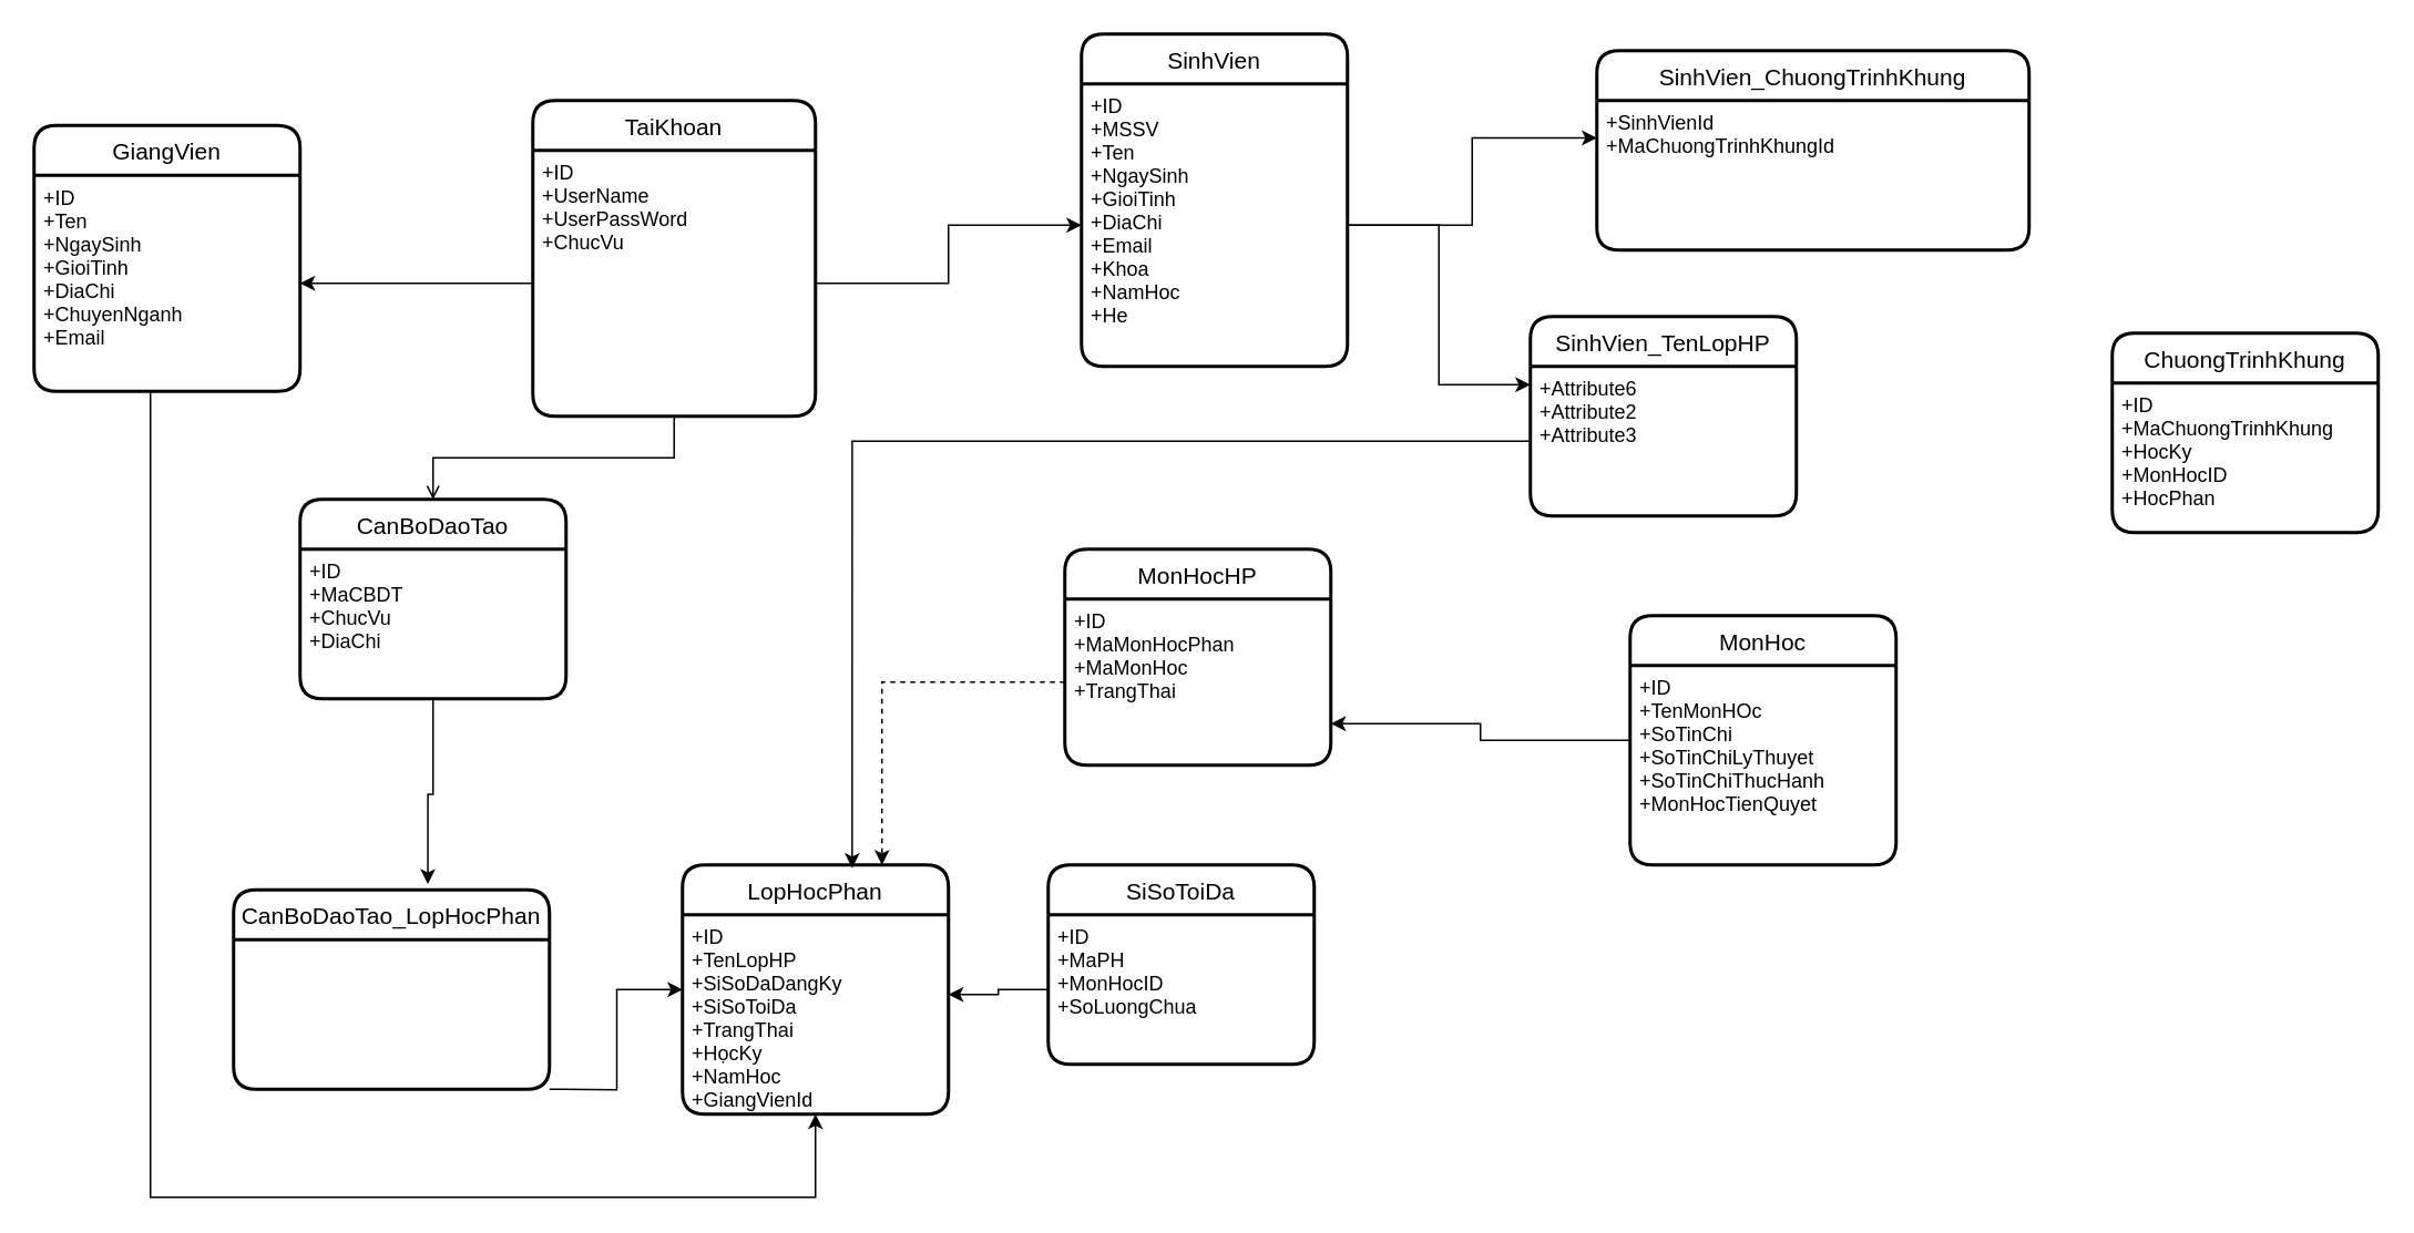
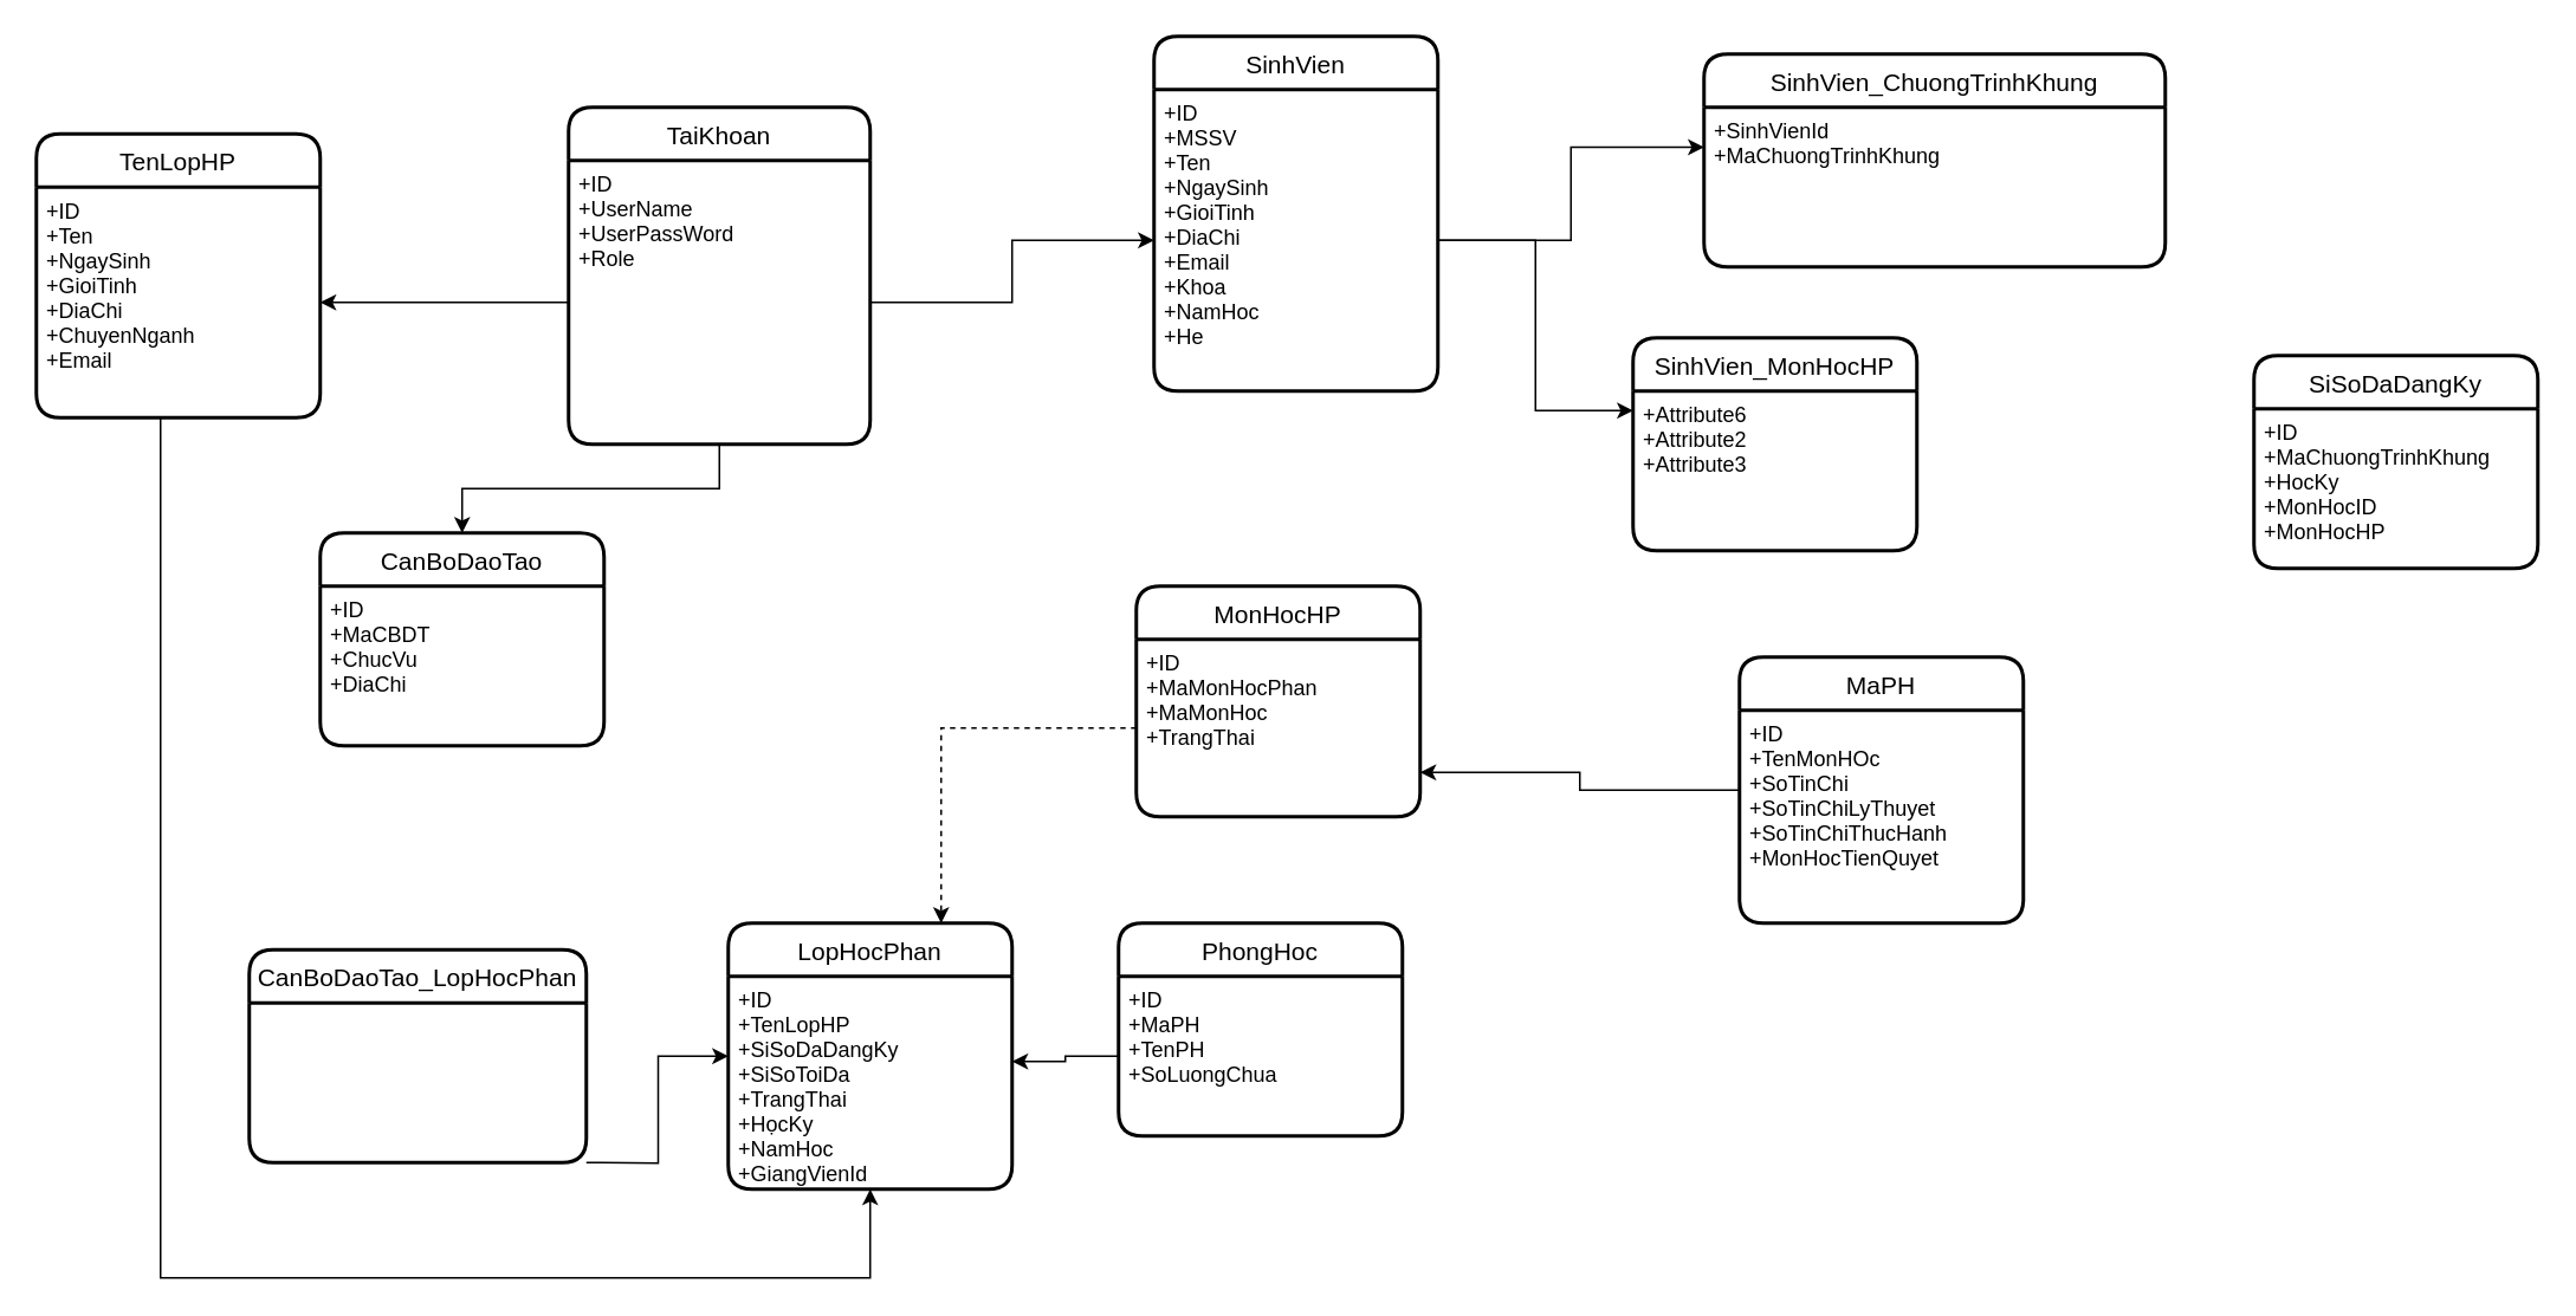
- <mxCell id="35" value="+SinhVienId&#10;+MaChuongTrinhKhungId " style="align=left;strokeColor=none;fillColor=none;spacingLeft=4;fontSize=12;verticalAlign=top;resizable=0;rotatable=0;part=1;" parent="34" vertex="1"><mxGeometry y="30" width="260" height="90" as="geometry" /></mxCell>
+ <mxCell id="35" value="+SinhVienId&#10;+MaChuongTrinhKhung " style="align=left;strokeColor=none;fillColor=none;spacingLeft=4;fontSize=12;verticalAlign=top;resizable=0;rotatable=0;part=1;" parent="34" vertex="1"><mxGeometry y="30" width="260" height="90" as="geometry" /></mxCell>
- <mxCell id="7" value="GiangVien" style="swimlane;childLayout=stackLayout;horizontal=1;startSize=30;horizontalStack=0;rounded=1;fontSize=14;fontStyle=0;strokeWidth=2;resizeParent=0;resizeLast=1;shadow=0;dashed=0;align=center;" parent="1" vertex="1"><mxGeometry x="20" y="75" width="160" height="160" as="geometry" /></mxCell>
+ <mxCell id="7" value="TenLopHP" style="swimlane;childLayout=stackLayout;horizontal=1;startSize=30;horizontalStack=0;rounded=1;fontSize=14;fontStyle=0;strokeWidth=2;resizeParent=0;resizeLast=1;shadow=0;dashed=0;align=center;" parent="1" vertex="1"><mxGeometry x="20" y="75" width="160" height="160" as="geometry" /></mxCell>
- <mxCell id="4" value="+ID&#10;+UserName&#10;+UserPassWord&#10;+ChucVu" style="align=left;strokeColor=none;fillColor=none;spacingLeft=4;fontSize=12;verticalAlign=top;resizable=0;rotatable=0;part=1;" parent="3" vertex="1"><mxGeometry y="30" width="170" height="160" as="geometry" /></mxCell>
+ <mxCell id="4" value="+ID&#10;+UserName&#10;+UserPassWord&#10;+Role" style="align=left;strokeColor=none;fillColor=none;spacingLeft=4;fontSize=12;verticalAlign=top;resizable=0;rotatable=0;part=1;" parent="3" vertex="1"><mxGeometry y="30" width="170" height="160" as="geometry" /></mxCell>
- <mxCell id="11" value="SinhVien_TenLopHP" style="swimlane;childLayout=stackLayout;horizontal=1;startSize=30;horizontalStack=0;rounded=1;fontSize=14;fontStyle=0;strokeWidth=2;resizeParent=0;resizeLast=1;shadow=0;dashed=0;align=center;" parent="1" vertex="1"><mxGeometry x="920" y="190" width="160" height="120" as="geometry" /></mxCell>
+ <mxCell id="11" value="SinhVien_MonHocHP" style="swimlane;childLayout=stackLayout;horizontal=1;startSize=30;horizontalStack=0;rounded=1;fontSize=14;fontStyle=0;strokeWidth=2;resizeParent=0;resizeLast=1;shadow=0;dashed=0;align=center;" parent="1" vertex="1"><mxGeometry x="920" y="190" width="160" height="120" as="geometry" /></mxCell>
- <mxCell id="19" value="ChuongTrinhKhung" style="swimlane;childLayout=stackLayout;horizontal=1;startSize=30;horizontalStack=0;rounded=1;fontSize=14;fontStyle=0;strokeWidth=2;resizeParent=0;resizeLast=1;shadow=0;dashed=0;align=center;" parent="1" vertex="1"><mxGeometry x="1270" y="200" width="160" height="120" as="geometry" /></mxCell>
+ <mxCell id="19" value="SiSoDaDangKy" style="swimlane;childLayout=stackLayout;horizontal=1;startSize=30;horizontalStack=0;rounded=1;fontSize=14;fontStyle=0;strokeWidth=2;resizeParent=0;resizeLast=1;shadow=0;dashed=0;align=center;" parent="1" vertex="1"><mxGeometry x="1270" y="200" width="160" height="120" as="geometry" /></mxCell>
- <mxCell id="20" value="+ID&#10;+MaChuongTrinhKhung&#10;+HocKy&#10;+MonHocID&#10;+HocPhan" style="align=left;strokeColor=none;fillColor=none;spacingLeft=4;fontSize=12;verticalAlign=top;resizable=0;rotatable=0;part=1;" parent="19" vertex="1"><mxGeometry y="30" width="160" height="90" as="geometry" /></mxCell>
+ <mxCell id="20" value="+ID&#10;+MaChuongTrinhKhung&#10;+HocKy&#10;+MonHocID&#10;+MonHocHP" style="align=left;strokeColor=none;fillColor=none;spacingLeft=4;fontSize=12;verticalAlign=top;resizable=0;rotatable=0;part=1;" parent="19" vertex="1"><mxGeometry y="30" width="160" height="90" as="geometry" /></mxCell>
- <mxCell id="28" style="edgeStyle=orthogonalEdgeStyle;rounded=0;orthogonalLoop=1;jettySize=auto;html=1;entryX=0.638;entryY=0.013;entryDx=0;entryDy=0;entryPerimeter=0;" parent="1" source="12" target="15" edge="1"><mxGeometry relative="1" as="geometry" /></mxCell>
- <mxCell id="2" style="edgeStyle=orthogonalEdgeStyle;rounded=0;orthogonalLoop=1;jettySize=auto;html=1;endArrow=open;" parent="1" source="3" target="9" edge="1"><mxGeometry relative="1" as="geometry" /></mxCell>
+ <mxCell id="2" style="edgeStyle=orthogonalEdgeStyle;rounded=0;orthogonalLoop=1;jettySize=auto;html=1;" parent="1" source="3" target="9" edge="1"><mxGeometry relative="1" as="geometry" /></mxCell>
- <mxCell id="22" value="MonHoc" style="swimlane;childLayout=stackLayout;horizontal=1;startSize=30;horizontalStack=0;rounded=1;fontSize=14;fontStyle=0;strokeWidth=2;resizeParent=0;resizeLast=1;shadow=0;dashed=0;align=center;" parent="1" vertex="1"><mxGeometry x="980" y="370" width="160" height="150" as="geometry" /></mxCell>
+ <mxCell id="22" value="MaPH" style="swimlane;childLayout=stackLayout;horizontal=1;startSize=30;horizontalStack=0;rounded=1;fontSize=14;fontStyle=0;strokeWidth=2;resizeParent=0;resizeLast=1;shadow=0;dashed=0;align=center;" parent="1" vertex="1"><mxGeometry x="980" y="370" width="160" height="150" as="geometry" /></mxCell>
- <mxCell id="31" style="edgeStyle=orthogonalEdgeStyle;rounded=0;orthogonalLoop=1;jettySize=auto;html=1;entryX=0.615;entryY=-0.029;entryDx=0;entryDy=0;entryPerimeter=0;" parent="1" source="10" target="30" edge="1"><mxGeometry relative="1" as="geometry" /></mxCell>
- <mxCell id="17" value="SiSoToiDa" style="swimlane;childLayout=stackLayout;horizontal=1;startSize=30;horizontalStack=0;rounded=1;fontSize=14;fontStyle=0;strokeWidth=2;resizeParent=0;resizeLast=1;shadow=0;dashed=0;align=center;" parent="1" vertex="1"><mxGeometry x="630" y="520" width="160" height="120" as="geometry" /></mxCell>
+ <mxCell id="17" value="PhongHoc" style="swimlane;childLayout=stackLayout;horizontal=1;startSize=30;horizontalStack=0;rounded=1;fontSize=14;fontStyle=0;strokeWidth=2;resizeParent=0;resizeLast=1;shadow=0;dashed=0;align=center;" parent="1" vertex="1"><mxGeometry x="630" y="520" width="160" height="120" as="geometry" /></mxCell>
- <mxCell id="18" value="+ID&#10;+MaPH&#10;+MonHocID&#10;+SoLuongChua&#10;&#10;" style="align=left;strokeColor=none;fillColor=none;spacingLeft=4;fontSize=12;verticalAlign=top;resizable=0;rotatable=0;part=1;" parent="17" vertex="1"><mxGeometry y="30" width="160" height="90" as="geometry" /></mxCell>
+ <mxCell id="18" value="+ID&#10;+MaPH&#10;+TenPH&#10;+SoLuongChua&#10;&#10;" style="align=left;strokeColor=none;fillColor=none;spacingLeft=4;fontSize=12;verticalAlign=top;resizable=0;rotatable=0;part=1;" parent="17" vertex="1"><mxGeometry y="30" width="160" height="90" as="geometry" /></mxCell>
